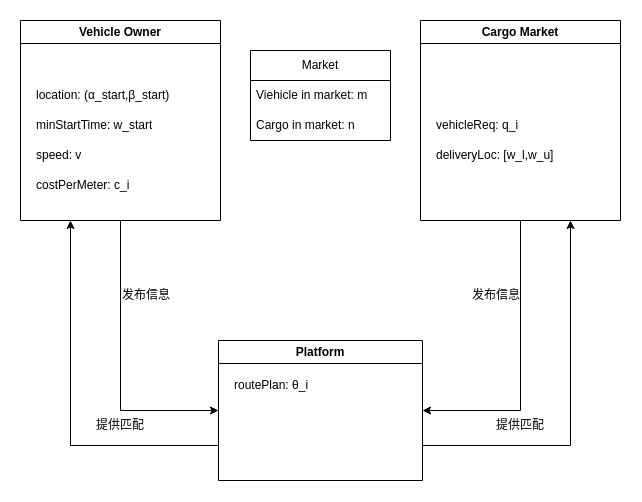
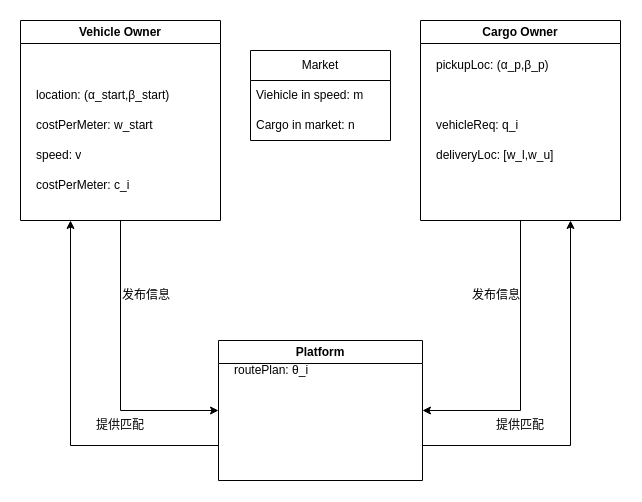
- <mxCell id="13" value="Cargo Market" style="swimlane;whiteSpace=wrap;html=1;" parent="1" vertex="1"><mxGeometry x="420" y="20" width="200" height="200" as="geometry" /></mxCell>
+ <mxCell id="13" value="Cargo Owner" style="swimlane;whiteSpace=wrap;html=1;" parent="1" vertex="1"><mxGeometry x="420" y="20" width="200" height="200" as="geometry" /></mxCell>
+ <mxCell id="14" value="&lt;span style=&quot;text-wrap: nowrap;&quot;&gt;pickupLoc: (α_p,β_p)&lt;/span&gt;" style="text;strokeColor=none;fillColor=none;align=left;verticalAlign=middle;spacingLeft=4;spacingRight=4;overflow=hidden;points=[[0,0.5],[1,0.5]];portConstraint=eastwest;rotatable=0;whiteSpace=wrap;html=1;" parent="13" vertex="1"><mxGeometry x="10" y="30" width="180" height="30" as="geometry" /></mxCell>
- <mxCell id="22" value="Viehicle in market: m" style="text;strokeColor=none;fillColor=none;align=left;verticalAlign=middle;spacingLeft=4;spacingRight=4;overflow=hidden;points=[[0,0.5],[1,0.5]];portConstraint=eastwest;rotatable=0;whiteSpace=wrap;html=1;" parent="21" vertex="1"><mxGeometry y="30" width="140" height="30" as="geometry" /></mxCell>
+ <mxCell id="22" value="Viehicle in speed: m" style="text;strokeColor=none;fillColor=none;align=left;verticalAlign=middle;spacingLeft=4;spacingRight=4;overflow=hidden;points=[[0,0.5],[1,0.5]];portConstraint=eastwest;rotatable=0;whiteSpace=wrap;html=1;" parent="21" vertex="1"><mxGeometry y="30" width="140" height="30" as="geometry" /></mxCell>
- <mxCell id="5" value="&lt;span style=&quot;text-wrap: nowrap;&quot;&gt;minStartTime: w_start&lt;/span&gt;" style="text;strokeColor=none;fillColor=none;align=left;verticalAlign=middle;spacingLeft=4;spacingRight=4;overflow=hidden;points=[[0,0.5],[1,0.5]];portConstraint=eastwest;rotatable=0;whiteSpace=wrap;html=1;" parent="3" vertex="1"><mxGeometry x="10" y="90" width="180" height="30" as="geometry" /></mxCell>
+ <mxCell id="5" value="&lt;span style=&quot;text-wrap: nowrap;&quot;&gt;costPerMeter: w_start&lt;/span&gt;" style="text;strokeColor=none;fillColor=none;align=left;verticalAlign=middle;spacingLeft=4;spacingRight=4;overflow=hidden;points=[[0,0.5],[1,0.5]];portConstraint=eastwest;rotatable=0;whiteSpace=wrap;html=1;" parent="3" vertex="1"><mxGeometry x="10" y="90" width="180" height="30" as="geometry" /></mxCell>
- <mxCell id="11" value="routePlan: θ_i" style="text;strokeColor=none;fillColor=none;align=left;verticalAlign=middle;spacingLeft=4;spacingRight=4;overflow=hidden;points=[[0,0.5],[1,0.5]];portConstraint=eastwest;rotatable=0;whiteSpace=wrap;html=1;" parent="10" vertex="1"><mxGeometry x="10" y="30" width="180" height="30" as="geometry" /></mxCell>
+ <mxCell id="11" value="routePlan: θ_i" style="text;strokeColor=none;fillColor=none;align=left;verticalAlign=middle;spacingLeft=4;spacingRight=4;overflow=hidden;points=[[0,0.5],[1,0.5]];portConstraint=eastwest;rotatable=0;whiteSpace=wrap;html=1;" parent="10" vertex="1"><mxGeometry x="10" y="15" width="180" height="30" as="geometry" /></mxCell>
